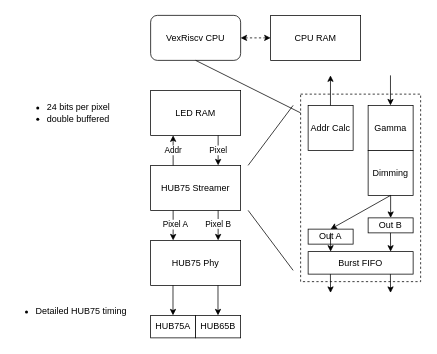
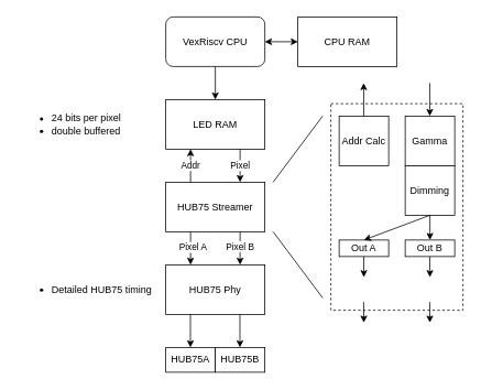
- <mxCell id="4" value="" style="endArrow=classic;startArrow=classic;html=1;entryX=0;entryY=0.5;entryDx=0;entryDy=0;dashed=1;" edge="1" parent="1" source="2" target="3"><mxGeometry width="50" height="50" relative="1" as="geometry"><mxPoint x="440" y="340" as="sourcePoint" /><mxPoint x="490" y="290" as="targetPoint" /></mxGeometry></mxCell>
+ <mxCell id="4" value="" style="endArrow=classic;startArrow=classic;html=1;entryX=0;entryY=0.5;entryDx=0;entryDy=0;" edge="1" parent="1" source="2" target="3"><mxGeometry width="50" height="50" relative="1" as="geometry"><mxPoint x="440" y="340" as="sourcePoint" /><mxPoint x="490" y="290" as="targetPoint" /></mxGeometry></mxCell>
- <mxCell id="6" value="" style="endArrow=classic;html=1;exitX=0.5;exitY=1;exitDx=0;exitDy=0;" edge="1" parent="1" source="2" target="25"><mxGeometry width="50" height="50" relative="1" as="geometry"><mxPoint y="150" as="sourcePoint" x="40" /><mxPoint x="90" y="100" as="targetPoint" /></mxGeometry></mxCell>
+ <mxCell id="6" value="" style="endArrow=classic;html=1;entryX=0.5;entryY=0;entryDx=0;entryDy=0;exitX=0.5;exitY=1;exitDx=0;exitDy=0;" edge="1" parent="1" source="2" target="5"><mxGeometry width="50" height="50" relative="1" as="geometry"><mxPoint y="150" as="sourcePoint" x="40" /><mxPoint x="90" y="100" as="targetPoint" /></mxGeometry></mxCell>
- <mxCell id="28" value="Out A" style="rounded=0;whiteSpace=wrap;html=1;" vertex="1" parent="23"><mxGeometry x="10" y="205" width="60" height="20" as="geometry" /></mxCell>
+ <mxCell id="28" value="Out A" style="rounded=0;whiteSpace=wrap;html=1;" vertex="1" parent="23"><mxGeometry x="10" y="190" width="60" height="20" as="geometry" /></mxCell>
- <mxCell id="36" value="Burst FIFO" style="rounded=0;whiteSpace=wrap;html=1;" vertex="1" parent="23"><mxGeometry x="10" y="235" width="140" height="30" as="geometry" /></mxCell>
- <mxCell id="18" value="&lt;ul&gt;&lt;li&gt;Detailed HUB75 timing&lt;/li&gt;&lt;/ul&gt;" style="text;html=1;strokeColor=none;fillColor=none;align=left;verticalAlign=middle;whiteSpace=wrap;rounded=0;" vertex="1" parent="1"><mxGeometry x="5" y="385" width="180" height="60" as="geometry" /></mxCell>
+ <mxCell id="18" value="&lt;ul&gt;&lt;li&gt;Detailed HUB75 timing&lt;/li&gt;&lt;/ul&gt;" style="text;html=1;strokeColor=none;fillColor=none;align=left;verticalAlign=middle;whiteSpace=wrap;rounded=0;" vertex="1" parent="1"><mxGeometry x="20" y="320" width="180" height="60" as="geometry" /></mxCell>
- <mxCell id="17" value="HUB65B" style="rounded=0;whiteSpace=wrap;html=1;" vertex="1" parent="1"><mxGeometry x="260" y="420" width="60" height="30" as="geometry" /></mxCell>
+ <mxCell id="17" value="HUB75B" style="rounded=0;whiteSpace=wrap;html=1;" vertex="1" parent="1"><mxGeometry x="260" y="420" width="60" height="30" as="geometry" /></mxCell>
